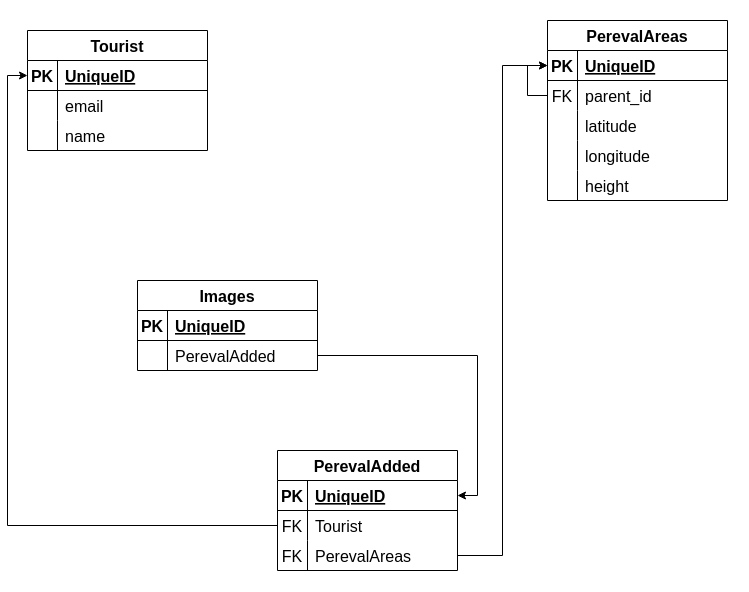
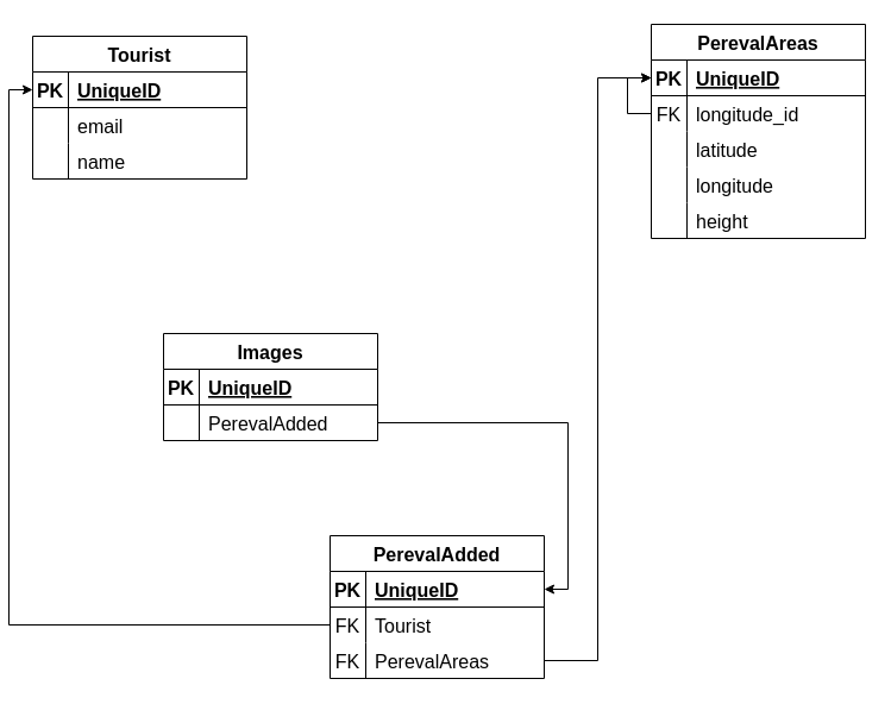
- <mxCell id="9" value="parent_id" style="shape=partialRectangle;connectable=0;fillColor=none;top=0;left=0;bottom=0;right=0;align=left;spacingLeft=6;overflow=hidden;fontSize=16;" parent="7" vertex="1"><mxGeometry x="30" width="150" height="30" as="geometry"><mxRectangle width="150" height="30" as="alternateBounds" /></mxGeometry></mxCell>
+ <mxCell id="9" value="longitude_id" style="shape=partialRectangle;connectable=0;fillColor=none;top=0;left=0;bottom=0;right=0;align=left;spacingLeft=6;overflow=hidden;fontSize=16;" parent="7" vertex="1"><mxGeometry x="30" width="150" height="30" as="geometry"><mxRectangle width="150" height="30" as="alternateBounds" /></mxGeometry></mxCell>
